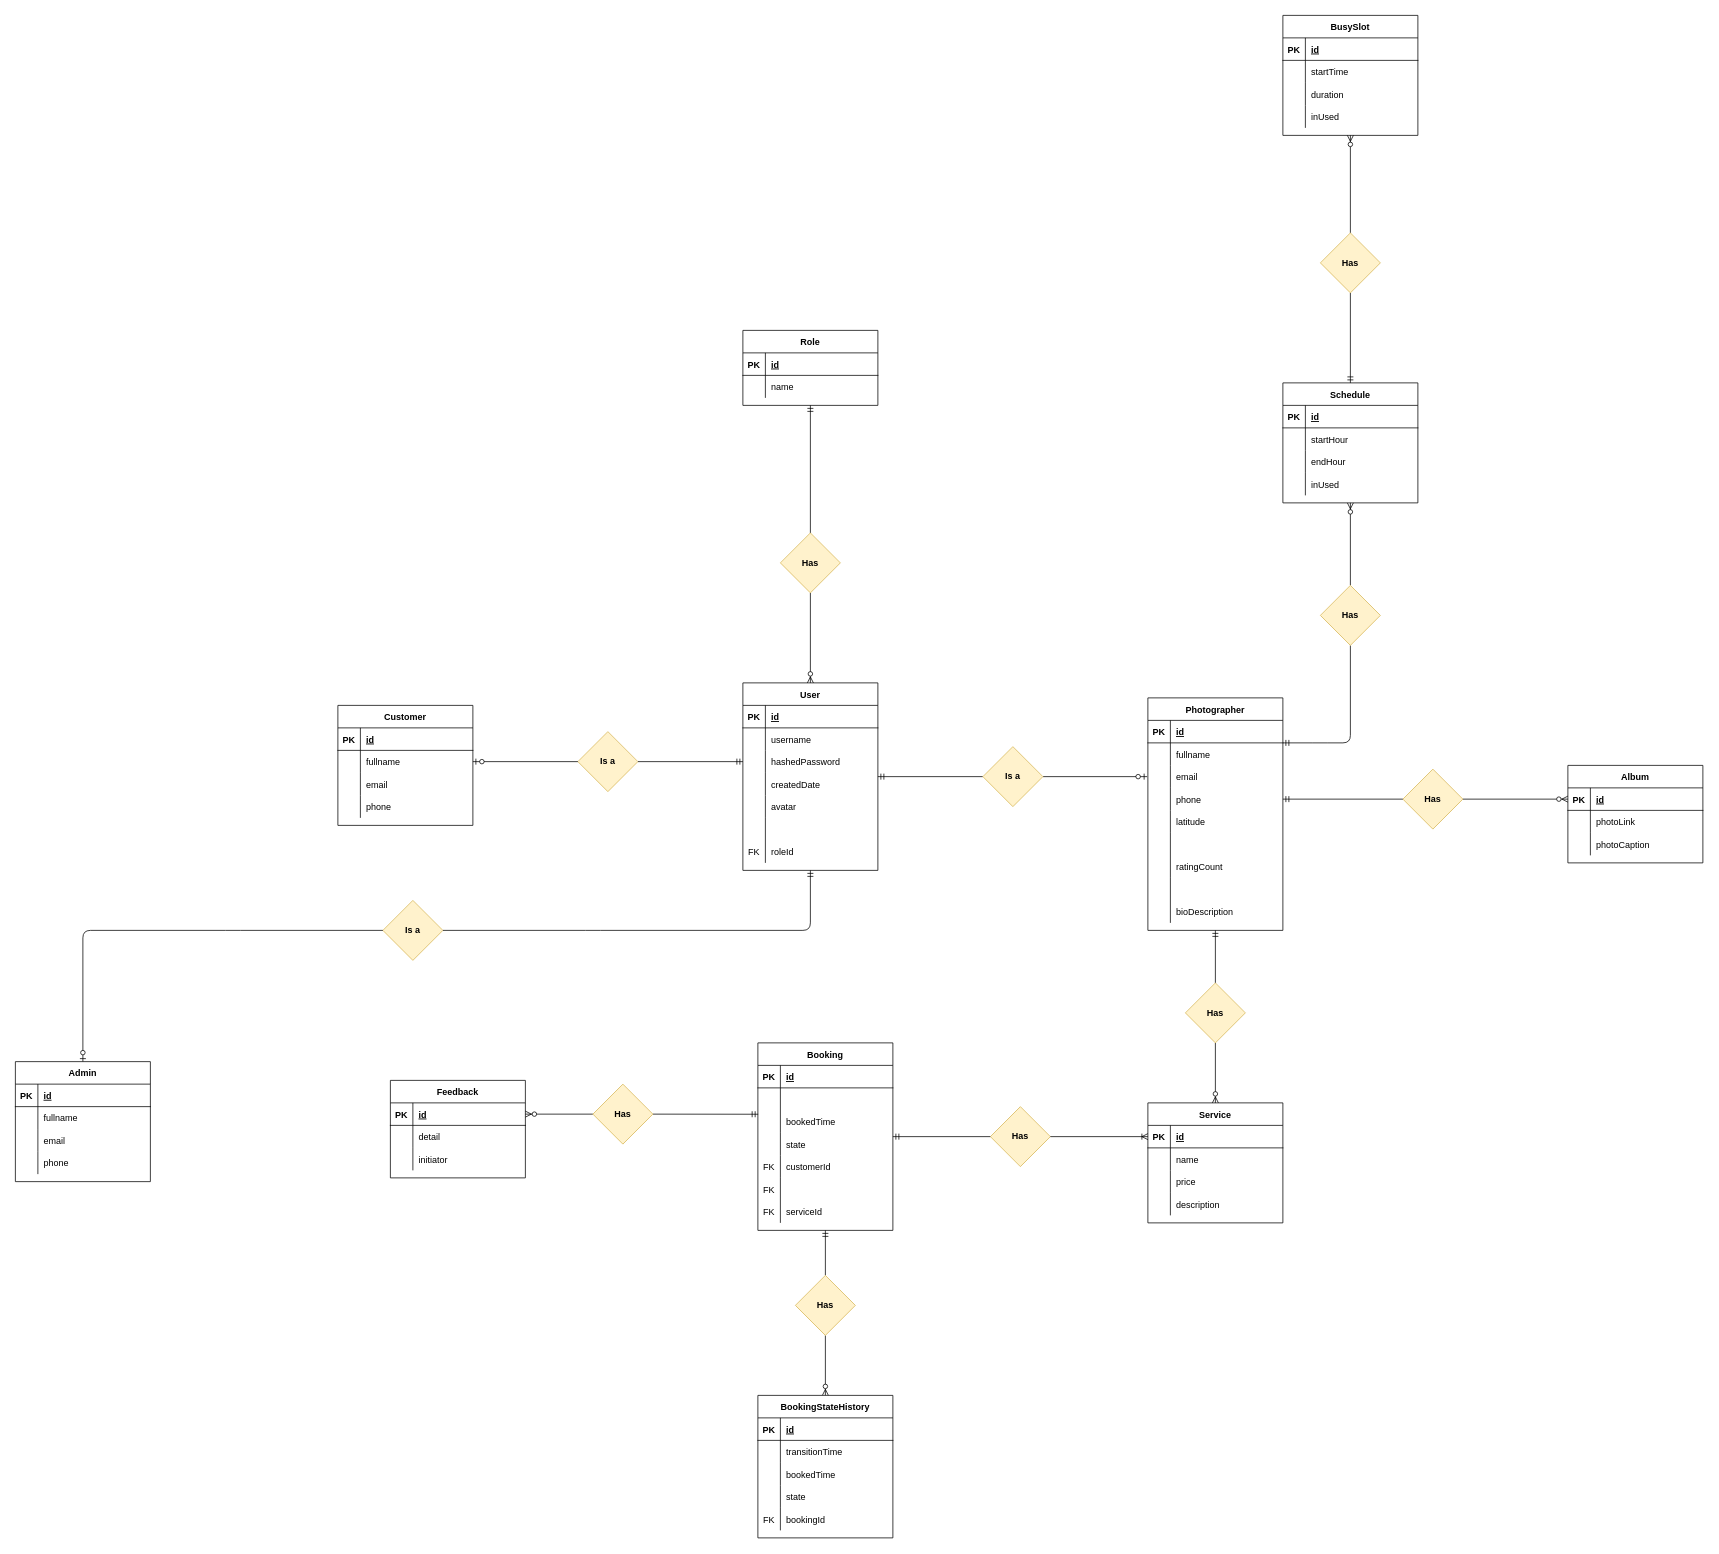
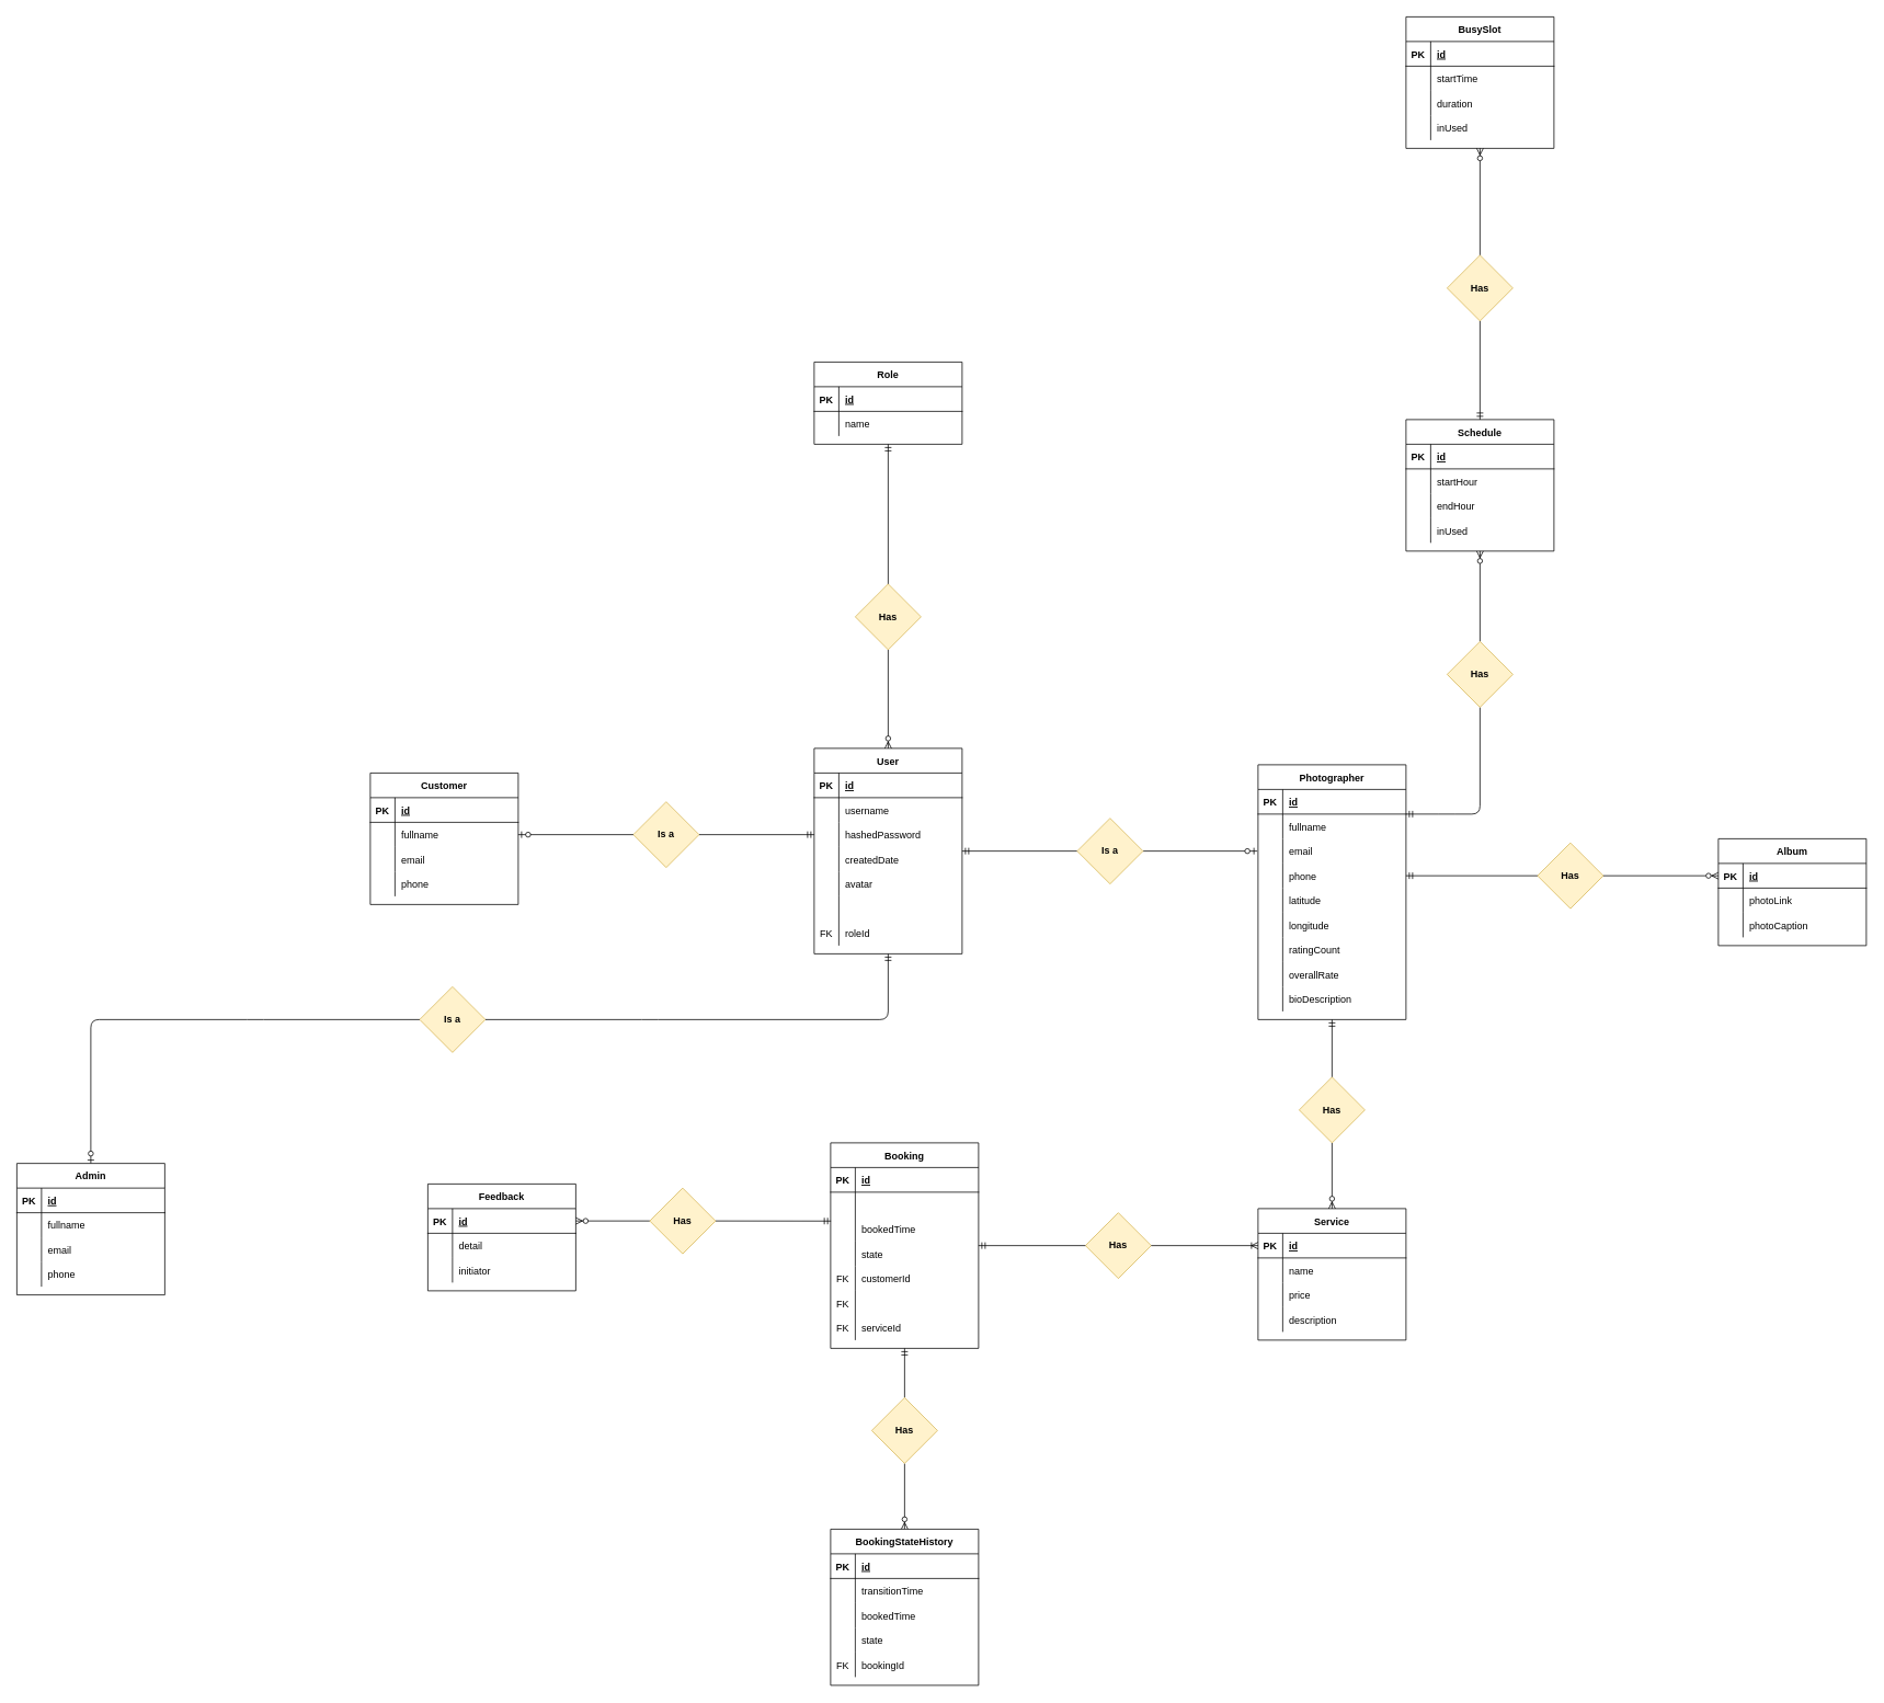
+ <mxCell id="56" value="longitude" style="shape=partialRectangle;connectable=0;fillColor=none;top=0;left=0;bottom=0;right=0;align=left;spacingLeft=6;overflow=hidden;" vertex="1" parent="54"><mxGeometry x="30" width="150" height="30" as="geometry" /></mxCell>
+ <mxCell id="62" value="overallRate" style="shape=partialRectangle;connectable=0;fillColor=none;top=0;left=0;bottom=0;right=0;align=left;spacingLeft=6;overflow=hidden;" vertex="1" parent="60"><mxGeometry x="30" width="150" height="30" as="geometry" /></mxCell>
